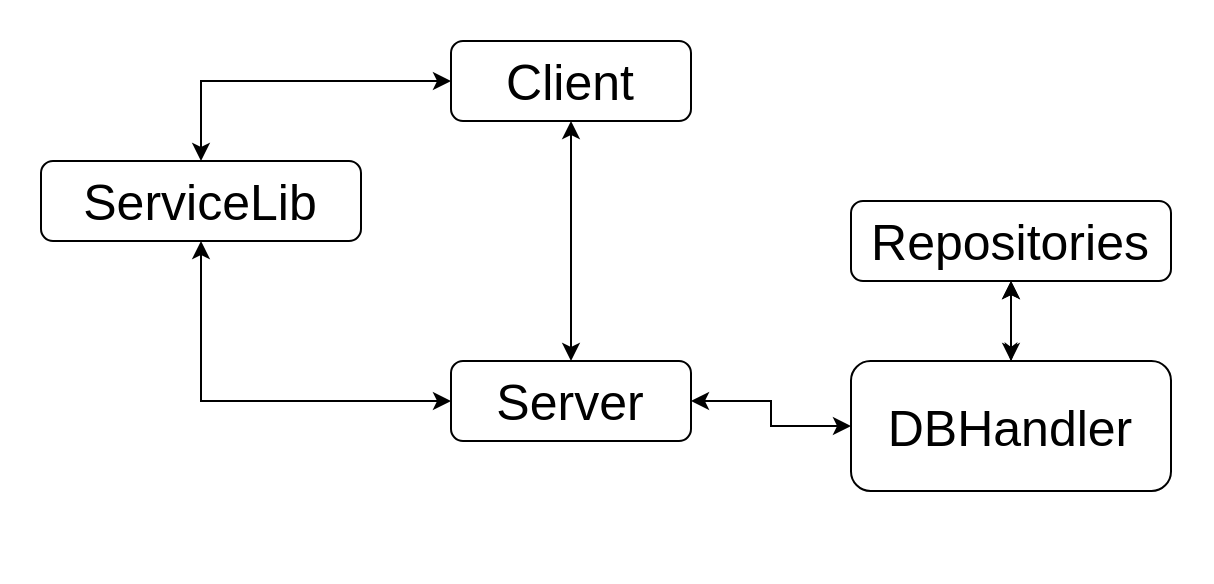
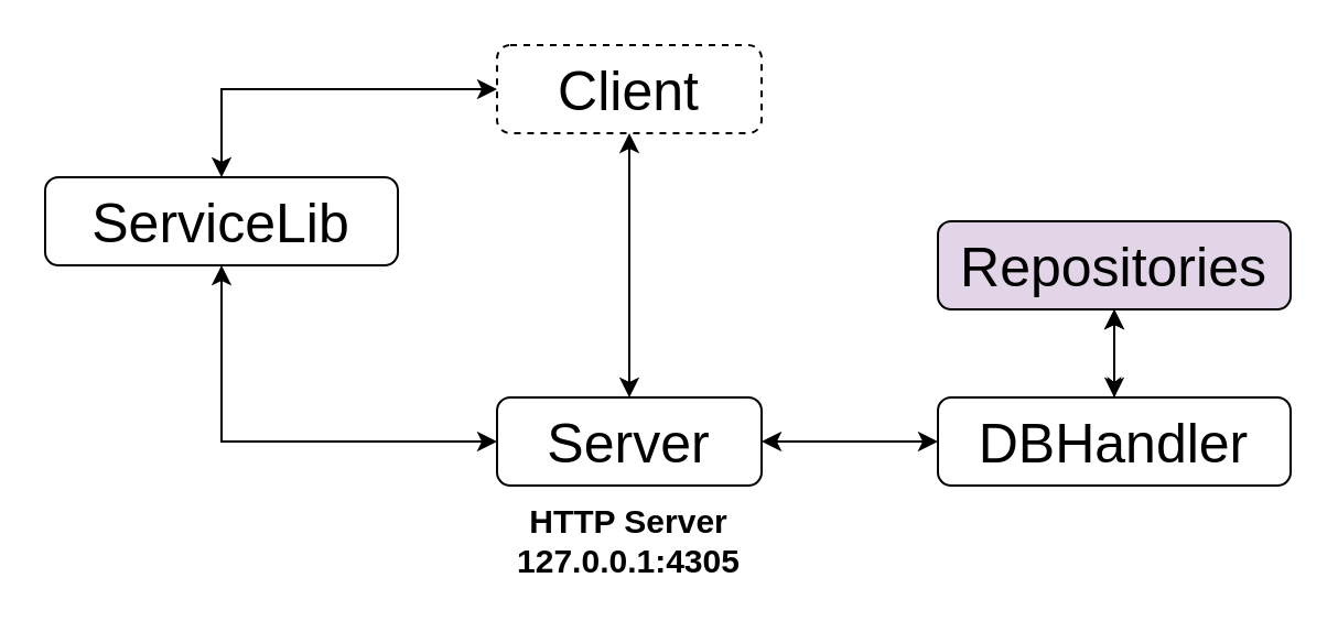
- <mxCell id="3" value="&lt;font style=&quot;font-size: 25px&quot;&gt;Client&lt;/font&gt;" style="rounded=1;whiteSpace=wrap;html=1;" vertex="1" parent="1"><mxGeometry x="225" y="20" width="120" height="40" as="geometry" /></mxCell>
+ <mxCell id="3" value="&lt;font style=&quot;font-size: 25px&quot;&gt;Client&lt;/font&gt;" style="rounded=1;whiteSpace=wrap;html=1;dashed=1;" vertex="1" parent="1"><mxGeometry x="225" y="20" width="120" height="40" as="geometry" /></mxCell>
- <mxCell id="12" value="&lt;span style=&quot;font-size: 25px&quot;&gt;Repositories&lt;/span&gt;" style="rounded=1;whiteSpace=wrap;html=1;" vertex="1" parent="1"><mxGeometry x="425" y="100" width="160" height="40" as="geometry" /></mxCell>
+ <mxCell id="12" value="&lt;span style=&quot;font-size: 25px&quot;&gt;Repositories&lt;/span&gt;" style="rounded=1;whiteSpace=wrap;html=1;fillColor=#e1d5e7;" vertex="1" parent="1"><mxGeometry x="425" y="100" width="160" height="40" as="geometry" /></mxCell>
- <mxCell id="10" value="&lt;font style=&quot;font-size: 25px&quot;&gt;DBHandler&lt;/font&gt;" style="rounded=1;whiteSpace=wrap;html=1;" vertex="1" parent="1"><mxGeometry x="425" y="180" width="160" height="65" as="geometry" /></mxCell>
+ <mxCell id="10" value="&lt;font style=&quot;font-size: 25px&quot;&gt;DBHandler&lt;/font&gt;" style="rounded=1;whiteSpace=wrap;html=1;" vertex="1" parent="1"><mxGeometry x="425" y="180" width="160" height="40" as="geometry" /></mxCell>
+ <mxCell id="13" value="&lt;b style=&quot;font-size: 15px&quot;&gt;HTTP Server&lt;br&gt;127.0.0.1:4305&lt;/b&gt;" style="text;html=1;strokeColor=none;fillColor=none;align=center;verticalAlign=middle;whiteSpace=wrap;rounded=0;" vertex="1" parent="1"><mxGeometry x="225" y="220" width="120" height="50" as="geometry" /></mxCell>
